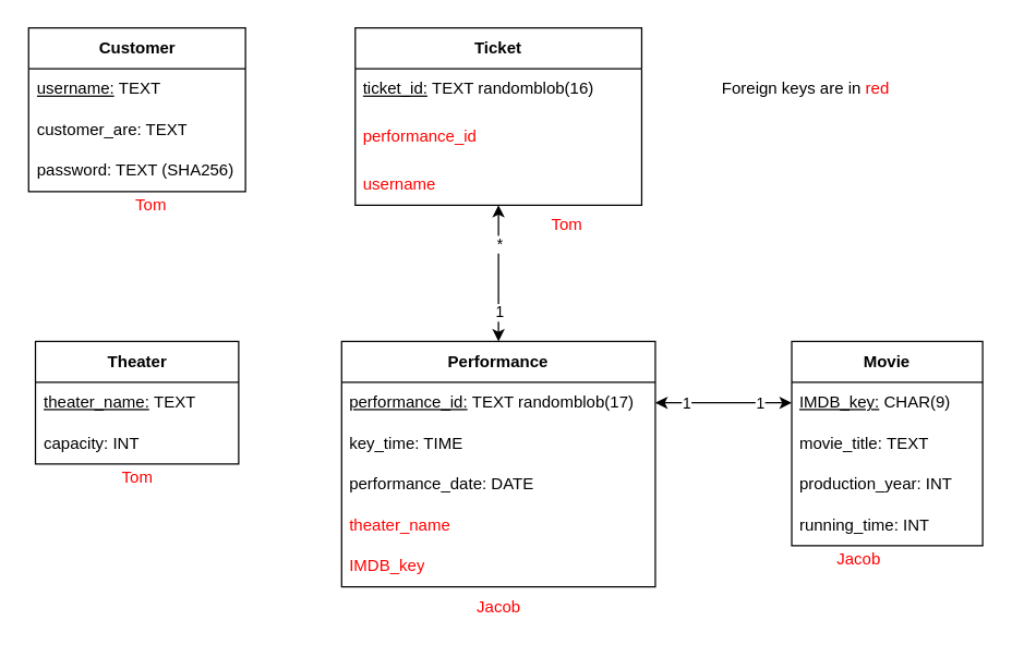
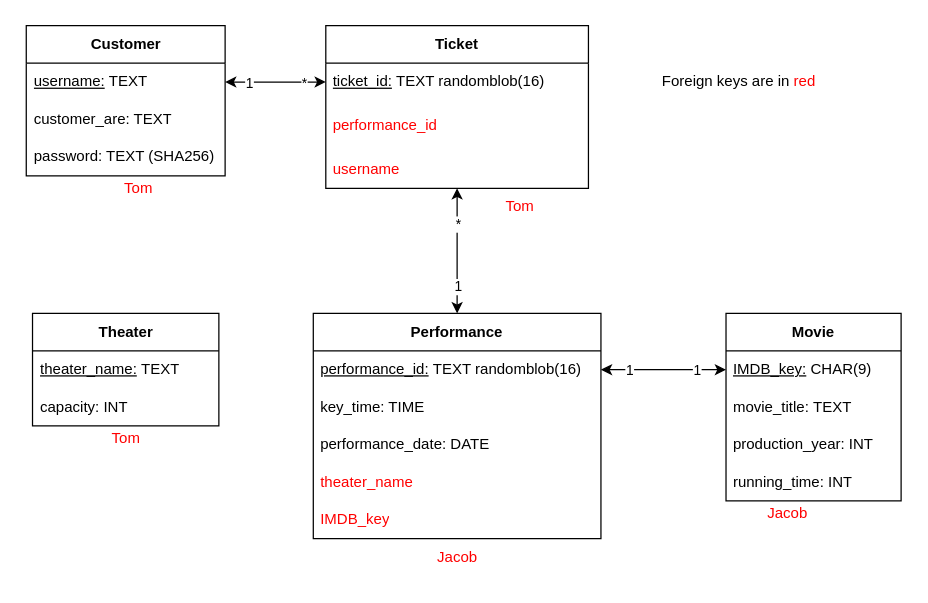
+ <mxCell id="27" value="" style="endArrow=classic;startArrow=classic;html=1;rounded=0;exitX=1;exitY=0.5;exitDx=0;exitDy=0;" parent="1" source="17" target="21" edge="1"><mxGeometry width="50" height="50" relative="1" as="geometry"><mxPoint x="210" y="120" as="sourcePoint" /><mxPoint x="280" y="120" as="targetPoint" /></mxGeometry></mxCell>
+ <mxCell id="28" value="1" style="edgeLabel;html=1;align=center;verticalAlign=middle;resizable=0;points=[];" parent="27" vertex="1" connectable="0"><mxGeometry x="-0.521" relative="1" as="geometry"><mxPoint as="offset" /></mxGeometry></mxCell>
+ <mxCell id="29" value="*" style="edgeLabel;html=1;align=center;verticalAlign=middle;resizable=0;points=[];" parent="27" vertex="1" connectable="0"><mxGeometry x="0.553" relative="1" as="geometry"><mxPoint as="offset" /></mxGeometry></mxCell>
- <mxCell id="11" value="&lt;u&gt;performance_id:&lt;/u&gt;&amp;nbsp;TEXT randomblob(17)" style="text;strokeColor=none;fillColor=none;align=left;verticalAlign=middle;spacingLeft=4;spacingRight=4;overflow=hidden;points=[[0,0.5],[1,0.5]];portConstraint=eastwest;rotatable=0;whiteSpace=wrap;html=1;" parent="10" vertex="1"><mxGeometry y="30" width="230" height="30" as="geometry" /></mxCell>
+ <mxCell id="11" value="&lt;u&gt;performance_id:&lt;/u&gt;&amp;nbsp;TEXT randomblob(16)" style="text;strokeColor=none;fillColor=none;align=left;verticalAlign=middle;spacingLeft=4;spacingRight=4;overflow=hidden;points=[[0,0.5],[1,0.5]];portConstraint=eastwest;rotatable=0;whiteSpace=wrap;html=1;" parent="10" vertex="1"><mxGeometry y="30" width="230" height="30" as="geometry" /></mxCell>
